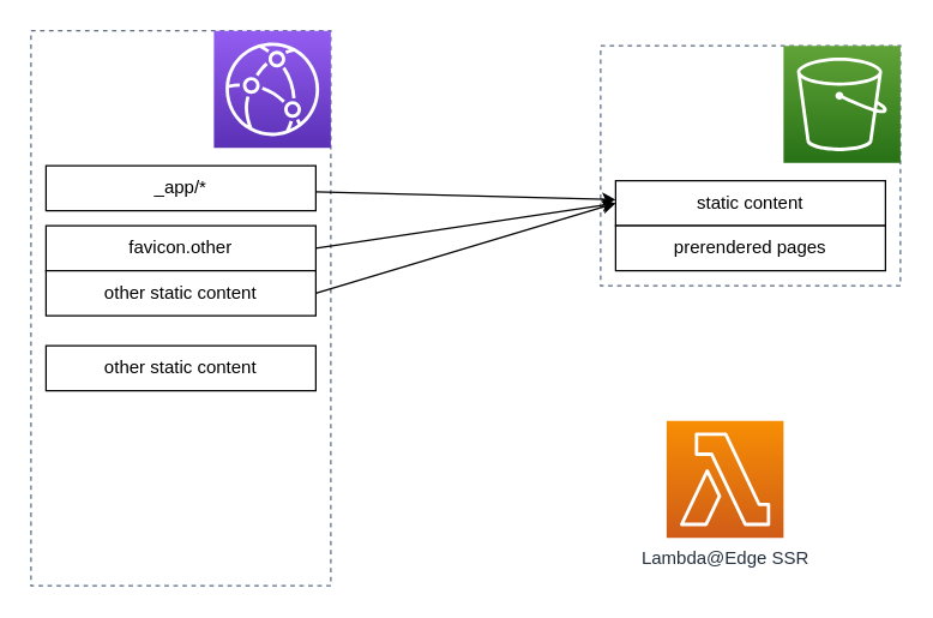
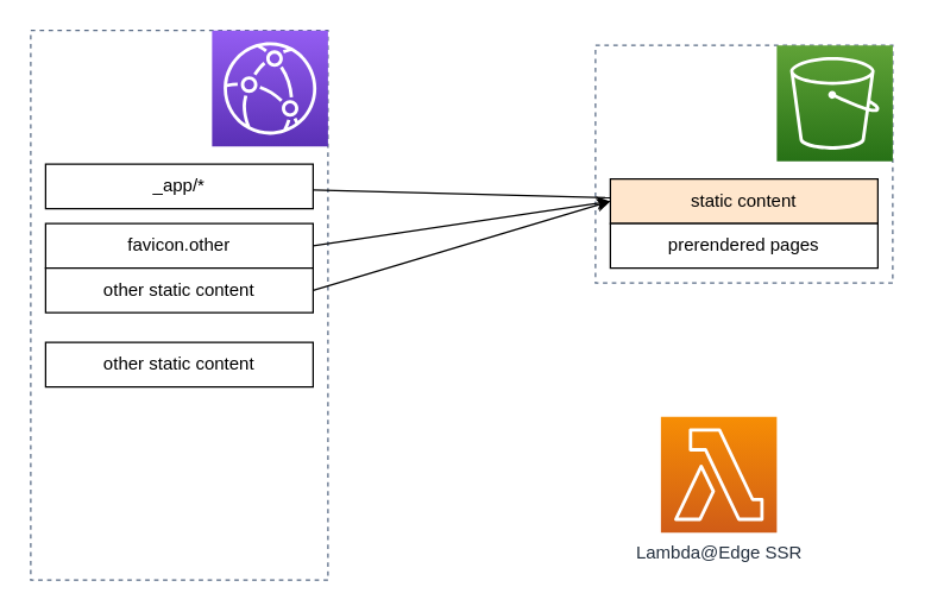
- <mxCell id="9" style="rounded=0;orthogonalLoop=1;jettySize=auto;html=1;" edge="1" parent="1" source="10" target="7"><mxGeometry relative="1" as="geometry" /></mxCell>
+ <mxCell id="9" style="rounded=0;orthogonalLoop=1;jettySize=auto;html=1;endArrow=none;" edge="1" parent="1" source="10" target="7"><mxGeometry relative="1" as="geometry" /></mxCell>
- <mxCell id="7" value="static content" style="rounded=0;whiteSpace=wrap;html=1;" vertex="1" parent="1"><mxGeometry x="410" y="120" width="180" height="30" as="geometry" /></mxCell>
+ <mxCell id="7" value="static content" style="rounded=0;whiteSpace=wrap;html=1;fillColor=#ffe6cc;" vertex="1" parent="1"><mxGeometry x="410" y="120" width="180" height="30" as="geometry" /></mxCell>
